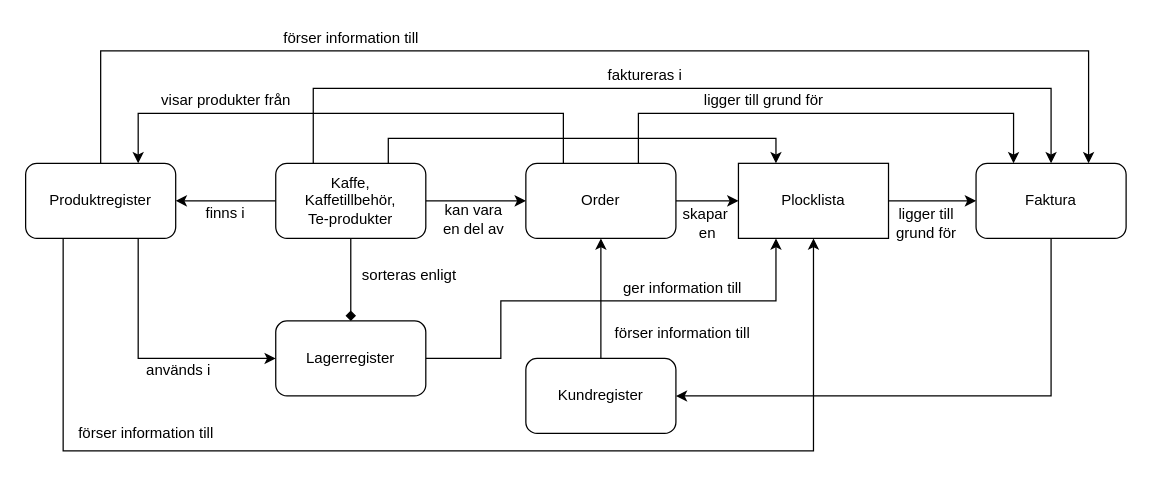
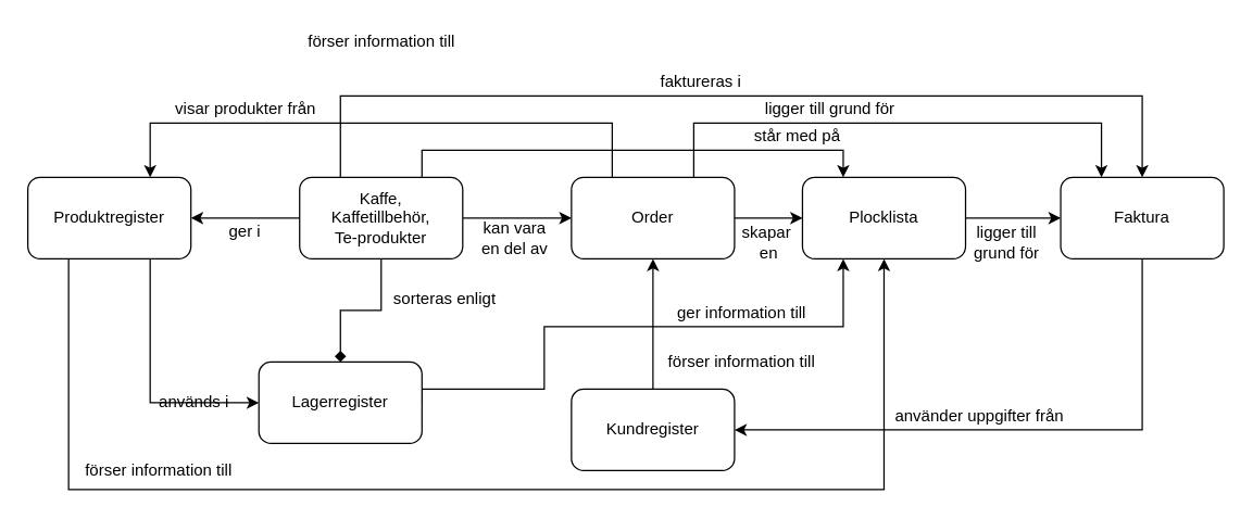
- <mxCell id="12" style="edgeStyle=orthogonalEdgeStyle;rounded=0;orthogonalLoop=1;jettySize=auto;html=1;exitX=0.5;exitY=0;exitDx=0;exitDy=0;entryX=0.75;entryY=0;entryDx=0;entryDy=0;" parent="1" source="13" target="23" edge="1"><mxGeometry relative="1" as="geometry"><Array as="points"><mxPoint x="80" y="40" /><mxPoint x="870" y="40" /></Array></mxGeometry></mxCell>
+ <mxCell id="27" value="står med på" style="text;html=1;align=center;verticalAlign=middle;resizable=0;points=[];autosize=1;" parent="1" vertex="1"><mxGeometry x="546" y="90" width="80" height="20" as="geometry" /></mxCell>
- <mxCell id="21" value="Plocklista" style="whiteSpace=wrap;html=1;rounded=0;" parent="1" vertex="1"><mxGeometry x="590" y="130" width="120" height="60" as="geometry" /></mxCell>
+ <mxCell id="21" value="Plocklista" style="rounded=1;whiteSpace=wrap;html=1;" parent="1" vertex="1"><mxGeometry x="590" y="130" width="120" height="60" as="geometry" /></mxCell>
- <mxCell id="24" value="finns i" style="text;html=1;strokeColor=none;fillColor=none;align=center;verticalAlign=middle;whiteSpace=wrap;rounded=0;" parent="1" vertex="1"><mxGeometry x="160" y="160" width="40" height="20" as="geometry" /></mxCell>
+ <mxCell id="24" value="ger i" style="text;html=1;strokeColor=none;fillColor=none;align=center;verticalAlign=middle;whiteSpace=wrap;rounded=0;" parent="1" vertex="1"><mxGeometry x="160" y="160" width="40" height="20" as="geometry" /></mxCell>
- <mxCell id="15" value="Lagerregister" style="rounded=1;whiteSpace=wrap;html=1;" parent="1" vertex="1"><mxGeometry x="220" y="256" width="120" height="60" as="geometry" /></mxCell>
+ <mxCell id="15" value="Lagerregister" style="rounded=1;whiteSpace=wrap;html=1;" parent="1" vertex="1"><mxGeometry x="190" y="266" width="120" height="60" as="geometry" /></mxCell>
+ <mxCell id="35" value="använder uppgifter från" style="text;html=1;align=center;verticalAlign=middle;resizable=0;points=[];autosize=1;" parent="1" vertex="1"><mxGeometry x="650" y="296" width="140" height="20" as="geometry" /></mxCell>
